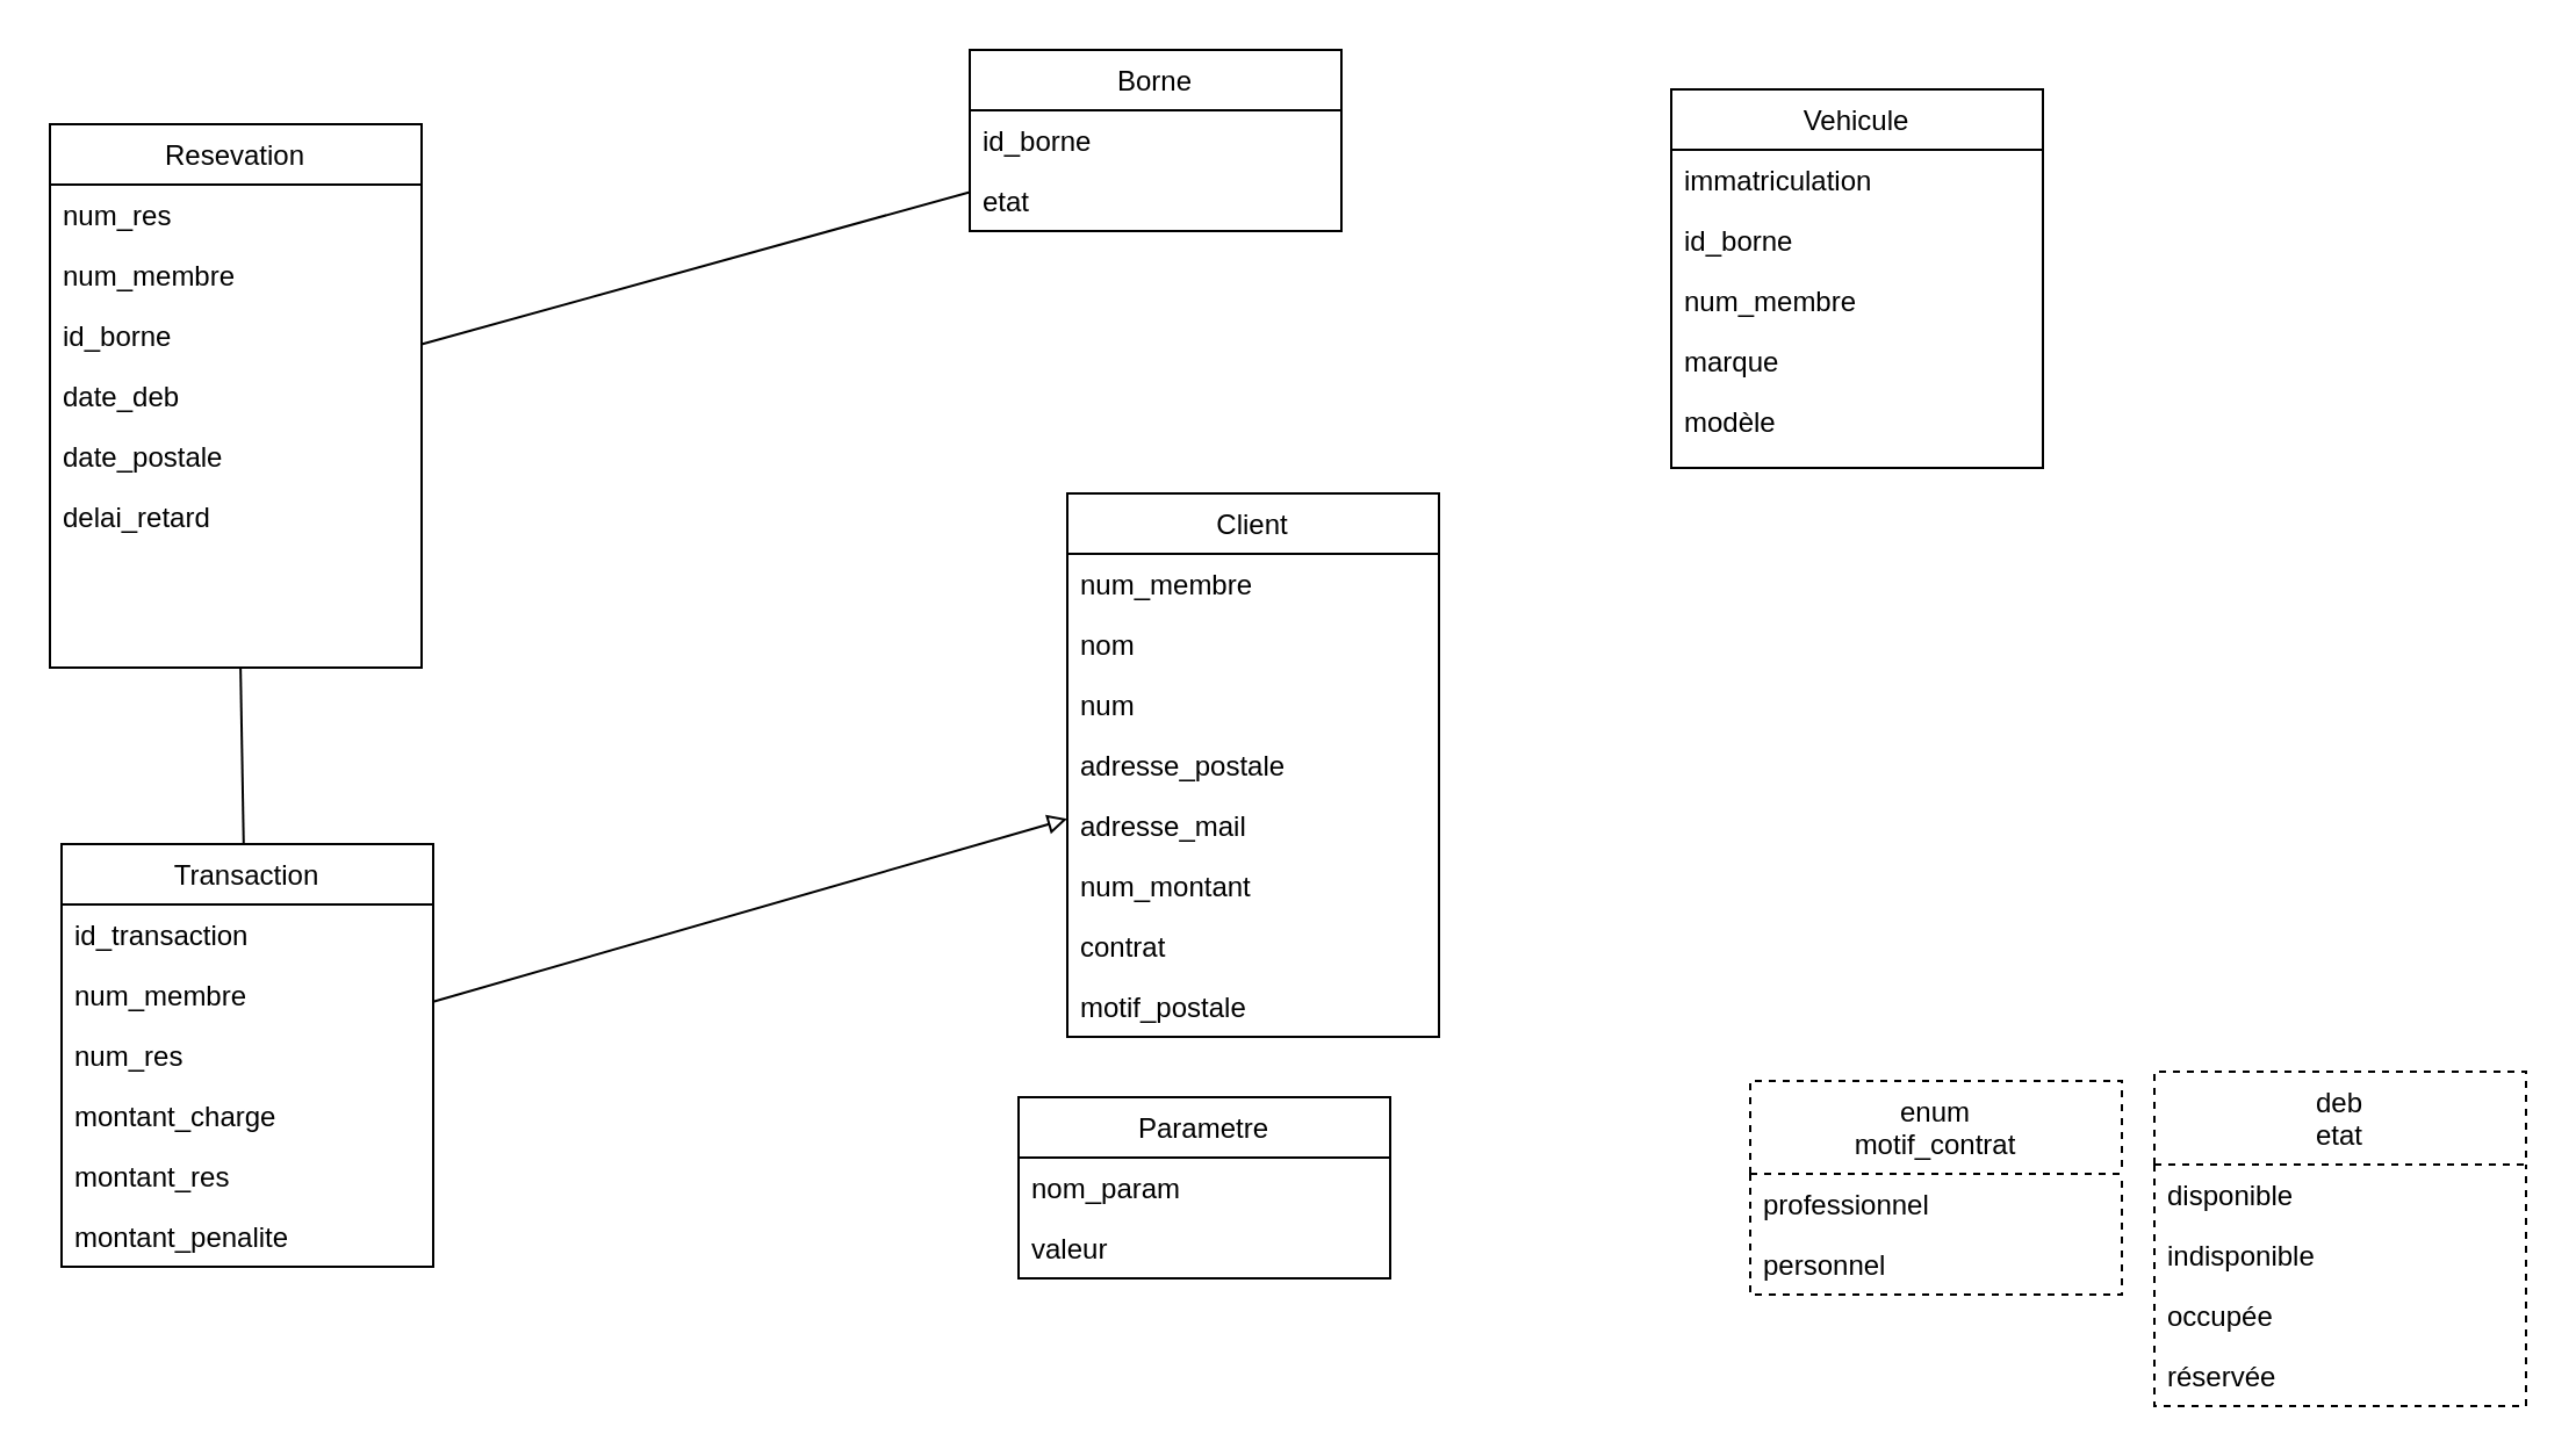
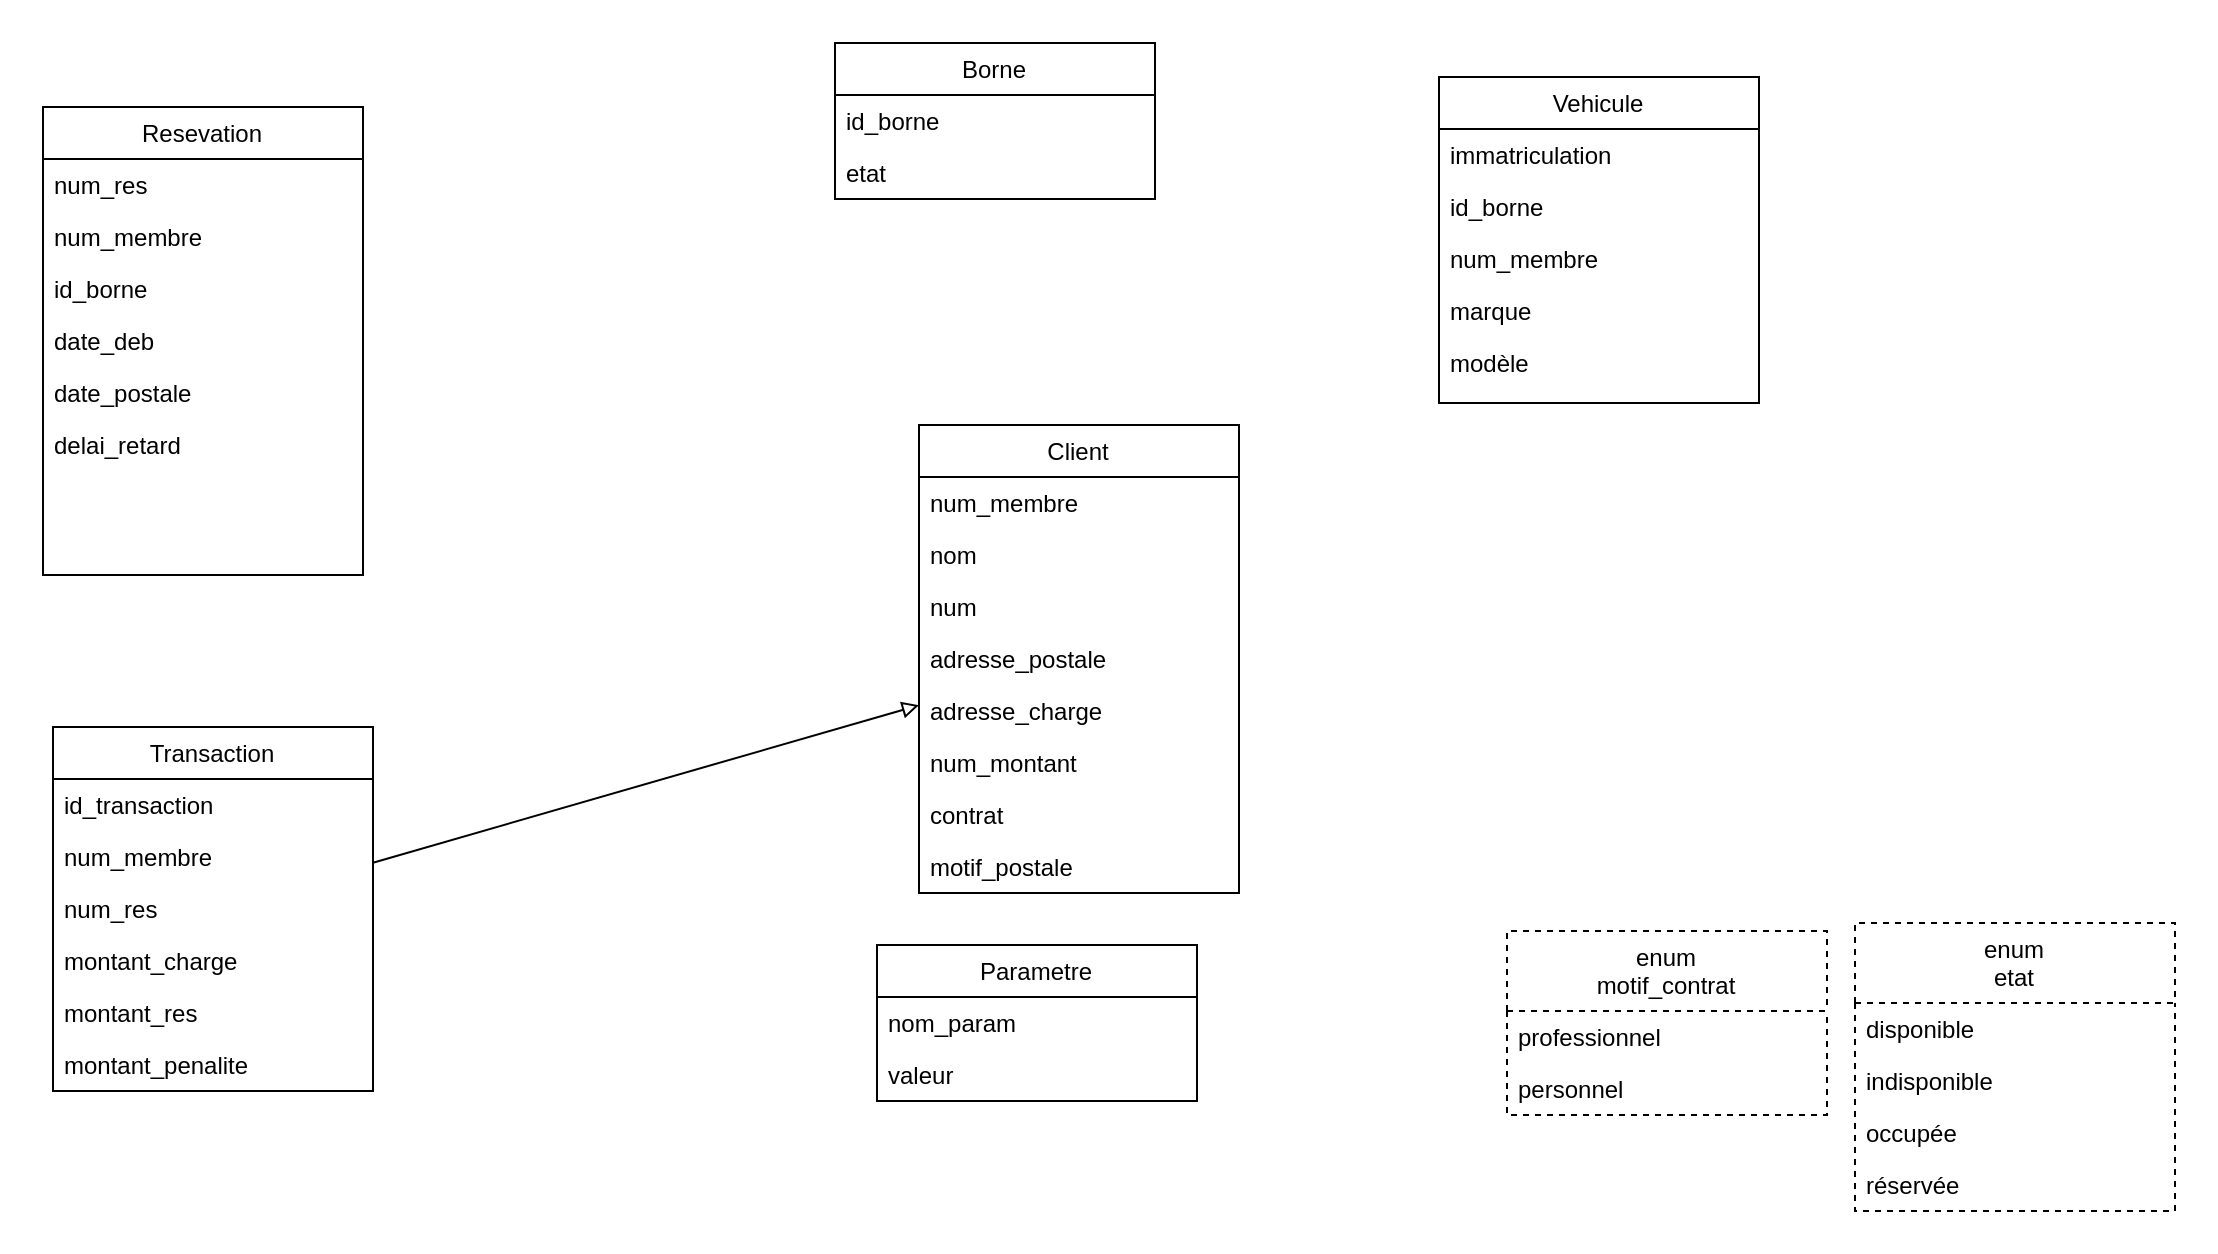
- <mxCell id="18" style="edgeStyle=none;rounded=0;orthogonalLoop=1;jettySize=auto;html=1;endArrow=none;endFill=0;" edge="1" parent="1" source="19" target="2"><mxGeometry relative="1" as="geometry" /></mxCell>
- <mxCell id="10" style="edgeStyle=none;rounded=0;orthogonalLoop=1;jettySize=auto;html=1;endArrow=none;endFill=0;" edge="1" parent="1" source="11" target="2"><mxGeometry relative="1" as="geometry" /></mxCell>
- <mxCell id="27" value="adresse_mail" style="text;align=left;verticalAlign=top;spacingLeft=4;spacingRight=4;overflow=hidden;rotatable=0;points=[[0,0.5],[1,0.5]];portConstraint=eastwest;rounded=0;shadow=0;html=0;" vertex="1" parent="22"><mxGeometry y="130" width="160" height="26" as="geometry" /></mxCell>
+ <mxCell id="27" value="adresse_charge" style="text;align=left;verticalAlign=top;spacingLeft=4;spacingRight=4;overflow=hidden;rotatable=0;points=[[0,0.5],[1,0.5]];portConstraint=eastwest;rounded=0;shadow=0;html=0;" vertex="1" parent="22"><mxGeometry y="130" width="160" height="26" as="geometry" /></mxCell>
- <mxCell id="37" value="deb&#10;etat" style="swimlane;fontStyle=0;align=center;verticalAlign=top;childLayout=stackLayout;horizontal=1;startSize=40;horizontalStack=0;resizeParent=1;resizeLast=0;collapsible=1;marginBottom=0;rounded=0;shadow=0;strokeWidth=1;dashed=1;" vertex="1" parent="1"><mxGeometry x="926.999" y="460.995" width="160" height="144" as="geometry"><mxRectangle x="340" y="380" width="170" height="26" as="alternateBounds" /></mxGeometry></mxCell>
+ <mxCell id="37" value="enum&#10;etat" style="swimlane;fontStyle=0;align=center;verticalAlign=top;childLayout=stackLayout;horizontal=1;startSize=40;horizontalStack=0;resizeParent=1;resizeLast=0;collapsible=1;marginBottom=0;rounded=0;shadow=0;strokeWidth=1;dashed=1;" vertex="1" parent="1"><mxGeometry x="926.999" y="460.995" width="160" height="144" as="geometry"><mxRectangle x="340" y="380" width="170" height="26" as="alternateBounds" /></mxGeometry></mxCell>
